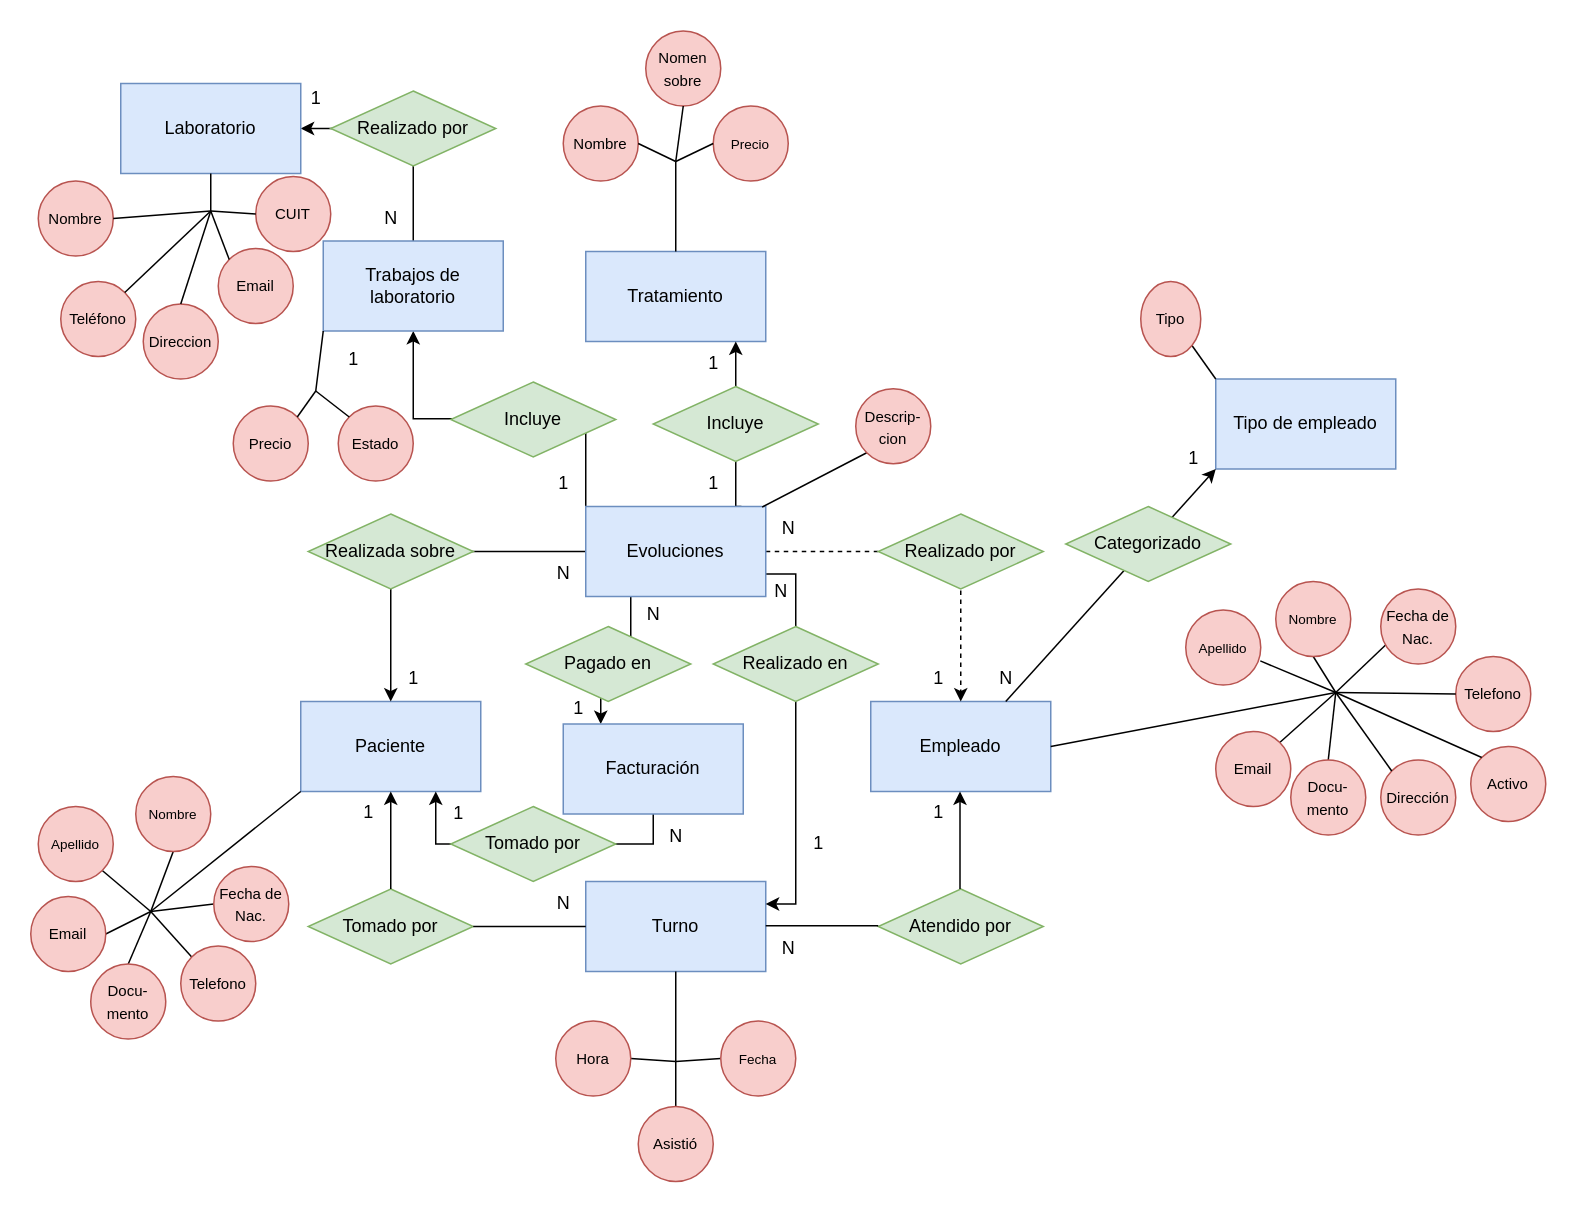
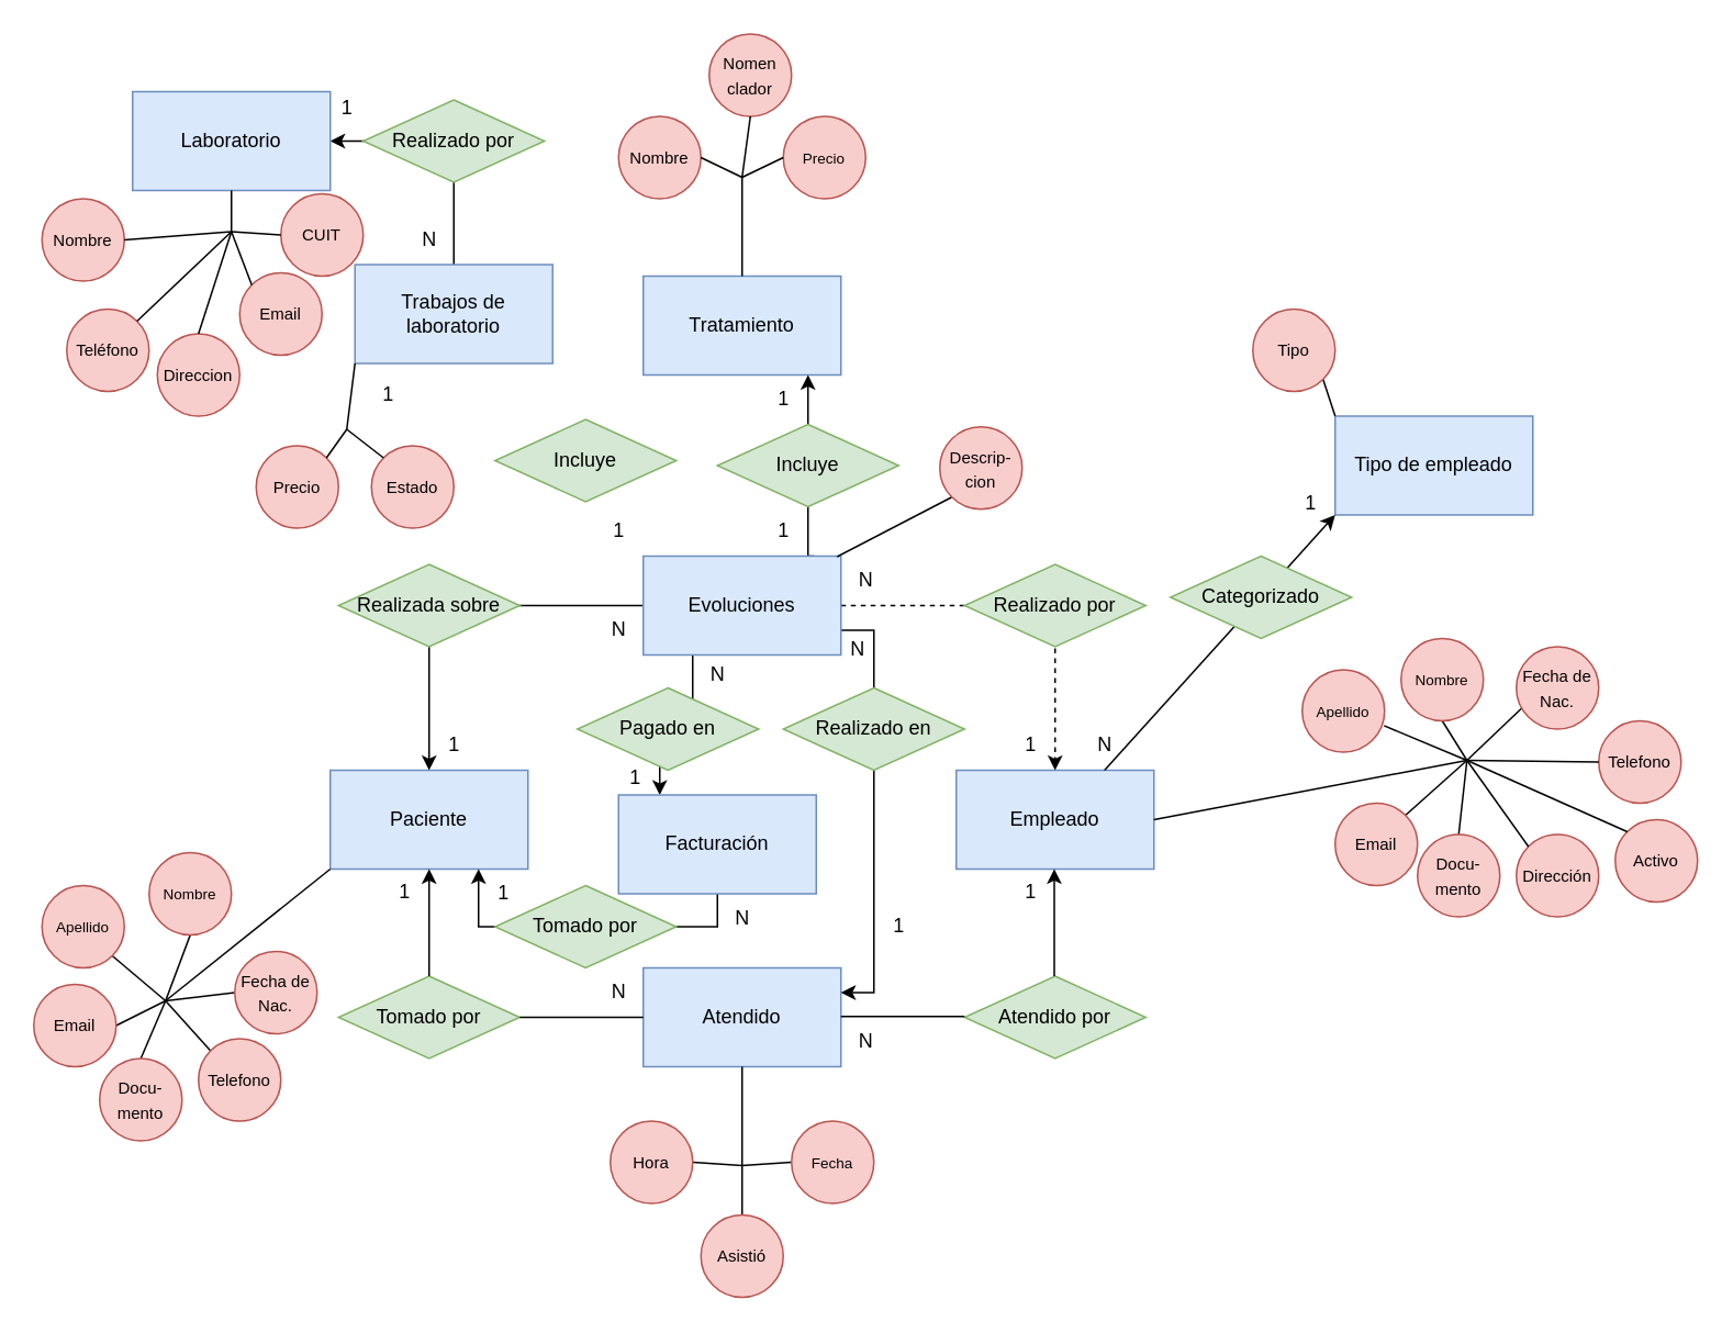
- <mxCell id="41" value="&lt;font size=&quot;1&quot;&gt;Nomen&lt;br&gt;sobre&lt;/font&gt;" style="ellipse;whiteSpace=wrap;html=1;aspect=fixed;fillColor=#f8cecc;strokeColor=#b85450;" parent="1" vertex="1"><mxGeometry x="430" y="20" width="50" height="50" as="geometry" /></mxCell>
+ <mxCell id="41" value="&lt;font size=&quot;1&quot;&gt;Nomen&lt;br&gt;clador&lt;/font&gt;" style="ellipse;whiteSpace=wrap;html=1;aspect=fixed;fillColor=#f8cecc;strokeColor=#b85450;" parent="1" vertex="1"><mxGeometry x="430" y="20" width="50" height="50" as="geometry" /></mxCell>
- <mxCell id="67" value="&lt;font size=&quot;1&quot;&gt;Tipo&lt;/font&gt;" style="ellipse;whiteSpace=wrap;html=1;aspect=fixed;fillColor=#f8cecc;strokeColor=#b85450;" parent="1" vertex="1"><mxGeometry x="760" y="187" width="40" height="50" as="geometry" /></mxCell>
+ <mxCell id="67" value="&lt;font size=&quot;1&quot;&gt;Tipo&lt;/font&gt;" style="ellipse;whiteSpace=wrap;html=1;aspect=fixed;fillColor=#f8cecc;strokeColor=#b85450;" parent="1" vertex="1"><mxGeometry x="760" y="187" width="50" height="50" as="geometry" /></mxCell>
- <mxCell id="10" style="edgeStyle=orthogonalEdgeStyle;rounded=0;orthogonalLoop=1;jettySize=auto;html=1;exitX=0;exitY=0;exitDx=0;exitDy=0;" parent="1" source="12" target="90" edge="1"><mxGeometry relative="1" as="geometry" /></mxCell>
- <mxCell id="5" value="Turno" style="rounded=0;whiteSpace=wrap;html=1;fillColor=#dae8fc;strokeColor=#6c8ebf;" parent="1" vertex="1"><mxGeometry x="390" y="587" width="120" height="60" as="geometry" /></mxCell>
+ <mxCell id="5" value="Atendido" style="rounded=0;whiteSpace=wrap;html=1;fillColor=#dae8fc;strokeColor=#6c8ebf;" parent="1" vertex="1"><mxGeometry x="390" y="587" width="120" height="60" as="geometry" /></mxCell>
